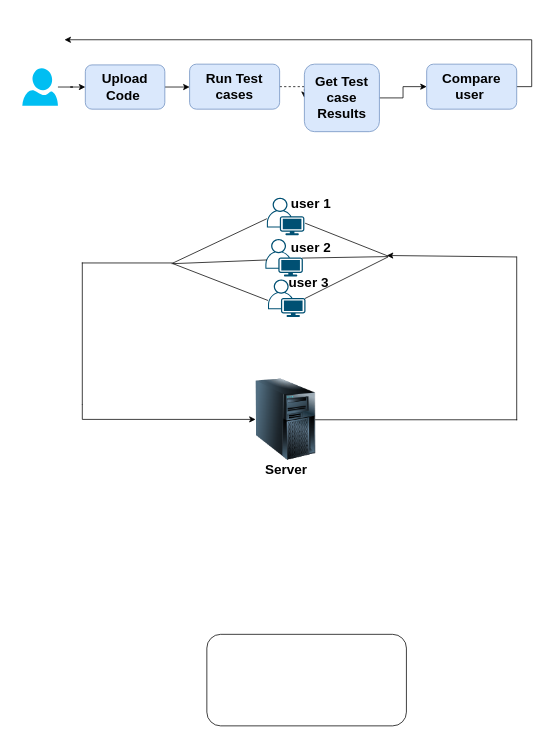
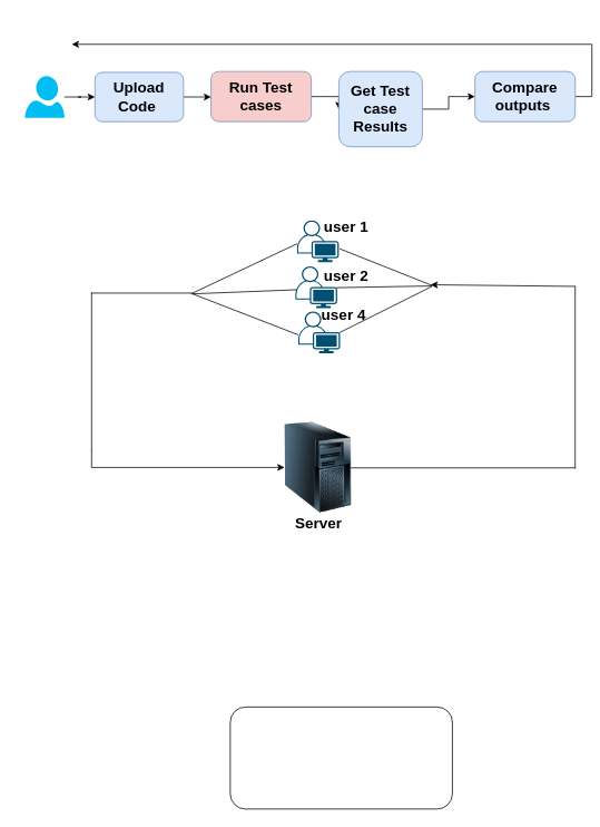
- <mxCell id="8" value="&lt;b&gt;&lt;font style=&quot;font-size: 18px;&quot;&gt;Run Test cases&lt;/font&gt;&lt;/b&gt;" style="rounded=1;whiteSpace=wrap;html=1;labelBackgroundColor=none;fillColor=#dae8fc;strokeColor=#6c8ebf;" vertex="1" parent="1"><mxGeometry x="252" y="85" width="120" height="60" as="geometry" /></mxCell>
+ <mxCell id="8" value="&lt;b&gt;&lt;font style=&quot;font-size: 18px;&quot;&gt;Run Test cases&lt;/font&gt;&lt;/b&gt;" style="rounded=1;whiteSpace=wrap;html=1;labelBackgroundColor=none;fillColor=#f8cecc;strokeColor=#6c8ebf;" vertex="1" parent="1"><mxGeometry x="252" y="85" width="120" height="60" as="geometry" /></mxCell>
- <mxCell id="7" style="edgeStyle=orthogonalEdgeStyle;rounded=0;orthogonalLoop=1;jettySize=auto;html=1;exitX=1;exitY=0.5;exitDx=0;exitDy=0;entryX=0;entryY=0.5;entryDx=0;entryDy=0;dashed=1;" edge="1" parent="1" source="8" target="10"><mxGeometry relative="1" as="geometry" /></mxCell>
+ <mxCell id="7" style="edgeStyle=orthogonalEdgeStyle;rounded=0;orthogonalLoop=1;jettySize=auto;html=1;exitX=1;exitY=0.5;exitDx=0;exitDy=0;entryX=0;entryY=0.5;entryDx=0;entryDy=0;" edge="1" parent="1" source="8" target="10"><mxGeometry relative="1" as="geometry" /></mxCell>
- <mxCell id="12" value="&lt;b&gt;&lt;font style=&quot;font-size: 18px;&quot;&gt;Compare user&amp;nbsp;&lt;/font&gt;&lt;/b&gt;" style="rounded=1;whiteSpace=wrap;html=1;labelBackgroundColor=none;fillColor=#dae8fc;strokeColor=#6c8ebf;" vertex="1" parent="1"><mxGeometry x="568" y="85" width="120" height="60" as="geometry" /></mxCell>
+ <mxCell id="12" value="&lt;b&gt;&lt;font style=&quot;font-size: 18px;&quot;&gt;Compare outputs&amp;nbsp;&lt;/font&gt;&lt;/b&gt;" style="rounded=1;whiteSpace=wrap;html=1;labelBackgroundColor=none;fillColor=#dae8fc;strokeColor=#6c8ebf;" vertex="1" parent="1"><mxGeometry x="568" y="85" width="120" height="60" as="geometry" /></mxCell>
- <mxCell id="33" value="&lt;b&gt;&lt;font style=&quot;font-size: 18px;&quot;&gt;user 3&lt;/font&gt;&lt;/b&gt;" style="text;html=1;strokeColor=none;fillColor=none;align=center;verticalAlign=middle;whiteSpace=wrap;rounded=0;" vertex="1" parent="1"><mxGeometry x="381" y="362" width="60" height="28" as="geometry" /></mxCell>
+ <mxCell id="33" value="&lt;b&gt;&lt;font style=&quot;font-size: 18px;&quot;&gt;user 4&lt;/font&gt;&lt;/b&gt;" style="text;html=1;strokeColor=none;fillColor=none;align=center;verticalAlign=middle;whiteSpace=wrap;rounded=0;" vertex="1" parent="1"><mxGeometry x="381" y="362" width="60" height="28" as="geometry" /></mxCell>
